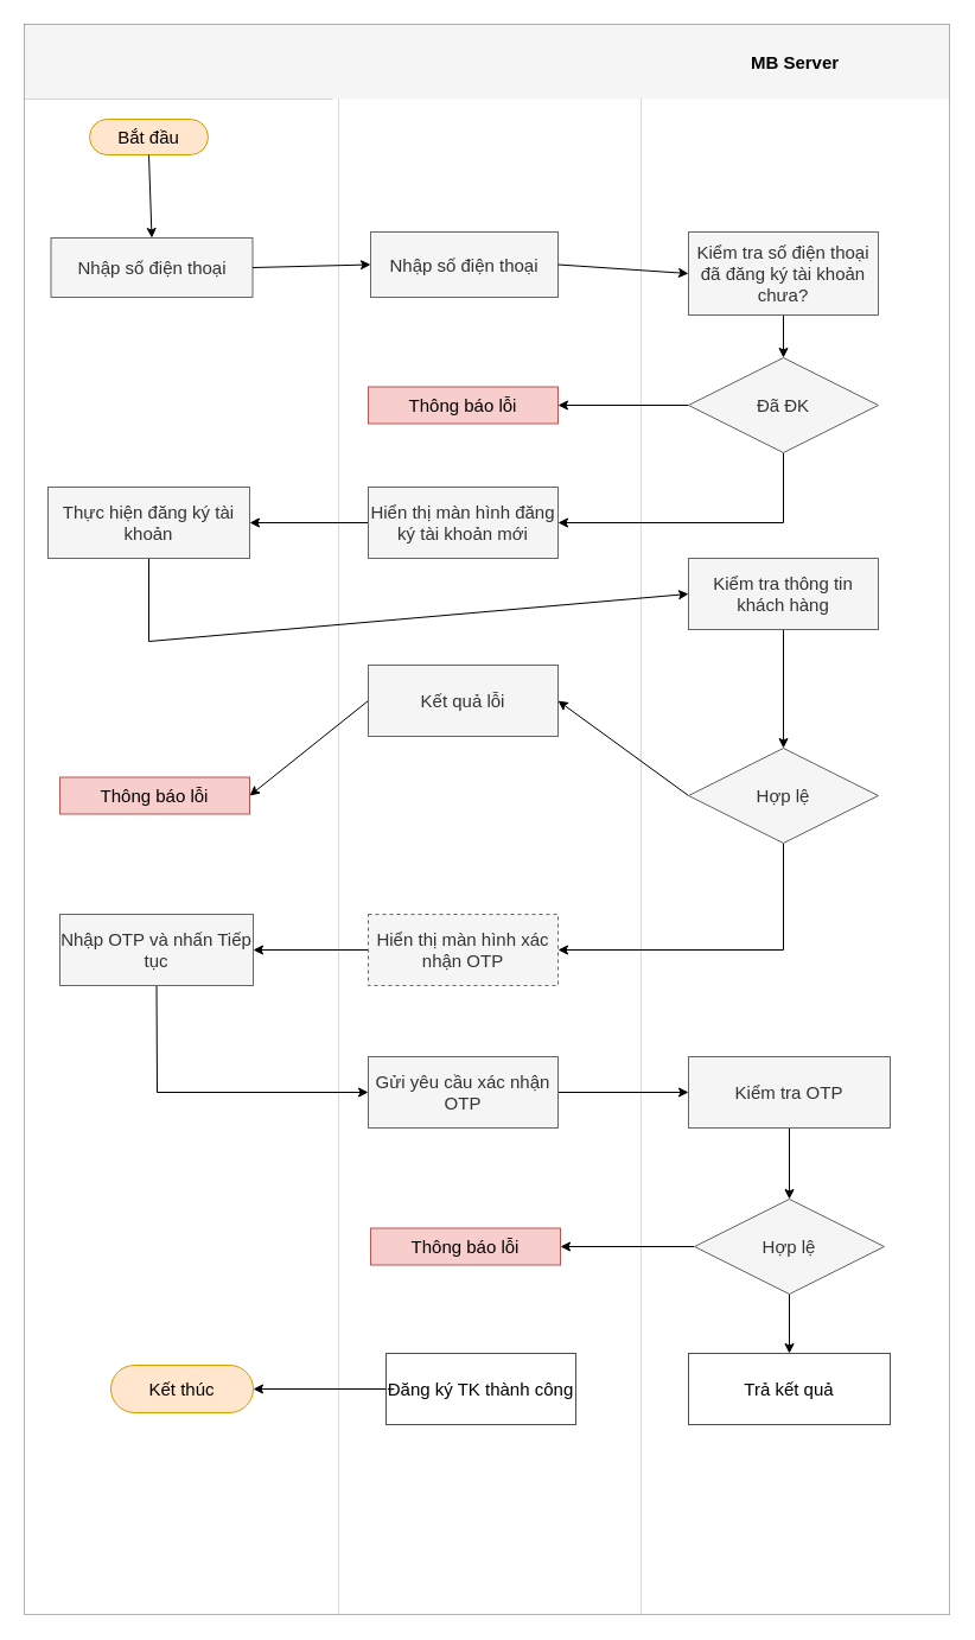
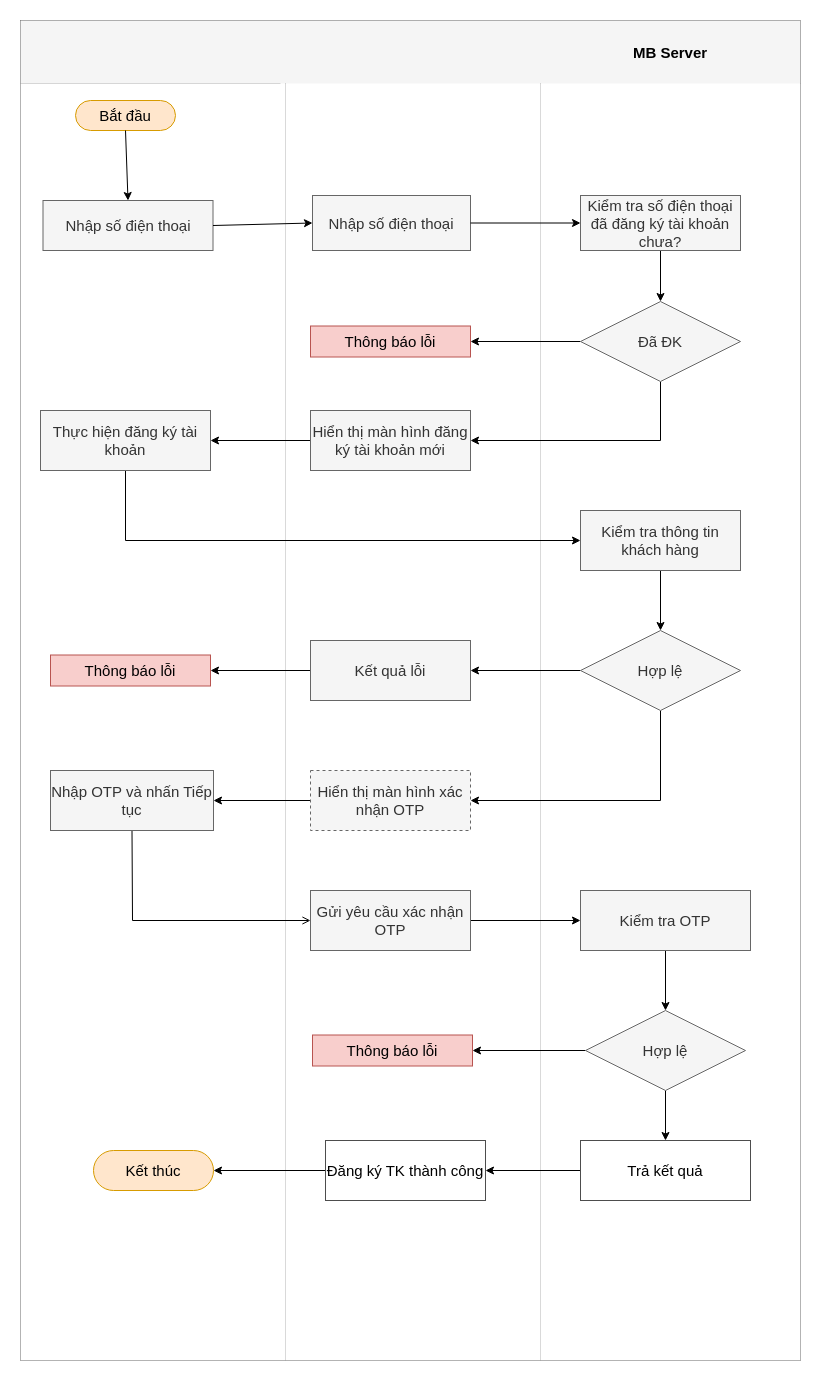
- <mxCell id="16" value="Kiểm tra số điện thoại đã đăng ký tài khoản chưa?" style="rounded=0;whiteSpace=wrap;html=1;fontSize=15;fillColor=#f5f5f5;fontColor=#333333;strokeColor=#666666;" vertex="1" parent="1"><mxGeometry x="580" y="195" width="160" height="70" as="geometry" /></mxCell>
+ <mxCell id="16" value="Kiểm tra số điện thoại đã đăng ký tài khoản chưa?" style="rounded=0;whiteSpace=wrap;html=1;fontSize=15;fillColor=#f5f5f5;fontColor=#333333;strokeColor=#666666;" vertex="1" parent="1"><mxGeometry x="580" y="195" width="160" height="55" as="geometry" /></mxCell>
- <mxCell id="27" value="Kiểm tra thông tin khách hàng" style="rounded=0;whiteSpace=wrap;html=1;fontSize=15;strokeColor=#666666;strokeWidth=1;fillColor=#f5f5f5;fontColor=#333333;" vertex="1" parent="1"><mxGeometry x="580" y="470" width="160" height="60" as="geometry" /></mxCell>
+ <mxCell id="27" value="Kiểm tra thông tin khách hàng" style="rounded=0;whiteSpace=wrap;html=1;fontSize=15;strokeColor=#666666;strokeWidth=1;fillColor=#f5f5f5;fontColor=#333333;" vertex="1" parent="1"><mxGeometry x="580" y="510" width="160" height="60" as="geometry" /></mxCell>
- <mxCell id="32" value="Kết quả lỗi" style="rounded=0;whiteSpace=wrap;html=1;fontSize=15;strokeColor=#666666;strokeWidth=1;fillColor=#f5f5f5;fontColor=#333333;" vertex="1" parent="1"><mxGeometry x="310" y="560" width="160" height="60" as="geometry" /></mxCell>
+ <mxCell id="32" value="Kết quả lỗi" style="rounded=0;whiteSpace=wrap;html=1;fontSize=15;strokeColor=#666666;strokeWidth=1;fillColor=#f5f5f5;fontColor=#333333;" vertex="1" parent="1"><mxGeometry x="310" y="640" width="160" height="60" as="geometry" /></mxCell>
- <mxCell id="36" style="edgeStyle=none;rounded=0;orthogonalLoop=1;jettySize=auto;html=1;exitX=0.5;exitY=1;exitDx=0;exitDy=0;entryX=0;entryY=0.5;entryDx=0;entryDy=0;fontSize=15;" edge="1" parent="1" source="37" target="39"><mxGeometry relative="1" as="geometry"><Array as="points"><mxPoint x="132" y="920" /></Array></mxGeometry></mxCell>
+ <mxCell id="36" style="edgeStyle=none;rounded=0;orthogonalLoop=1;jettySize=auto;html=1;exitX=0.5;exitY=1;exitDx=0;exitDy=0;entryX=0;entryY=0.5;entryDx=0;entryDy=0;fontSize=15;endArrow=open;" edge="1" parent="1" source="37" target="39"><mxGeometry relative="1" as="geometry"><Array as="points"><mxPoint x="132" y="920" /></Array></mxGeometry></mxCell>
+ <mxCell id="46" style="edgeStyle=none;rounded=0;orthogonalLoop=1;jettySize=auto;html=1;exitX=0;exitY=0.5;exitDx=0;exitDy=0;entryX=1;entryY=0.5;entryDx=0;entryDy=0;fontSize=15;" edge="1" parent="1" source="47" target="49"><mxGeometry relative="1" as="geometry" /></mxCell>
